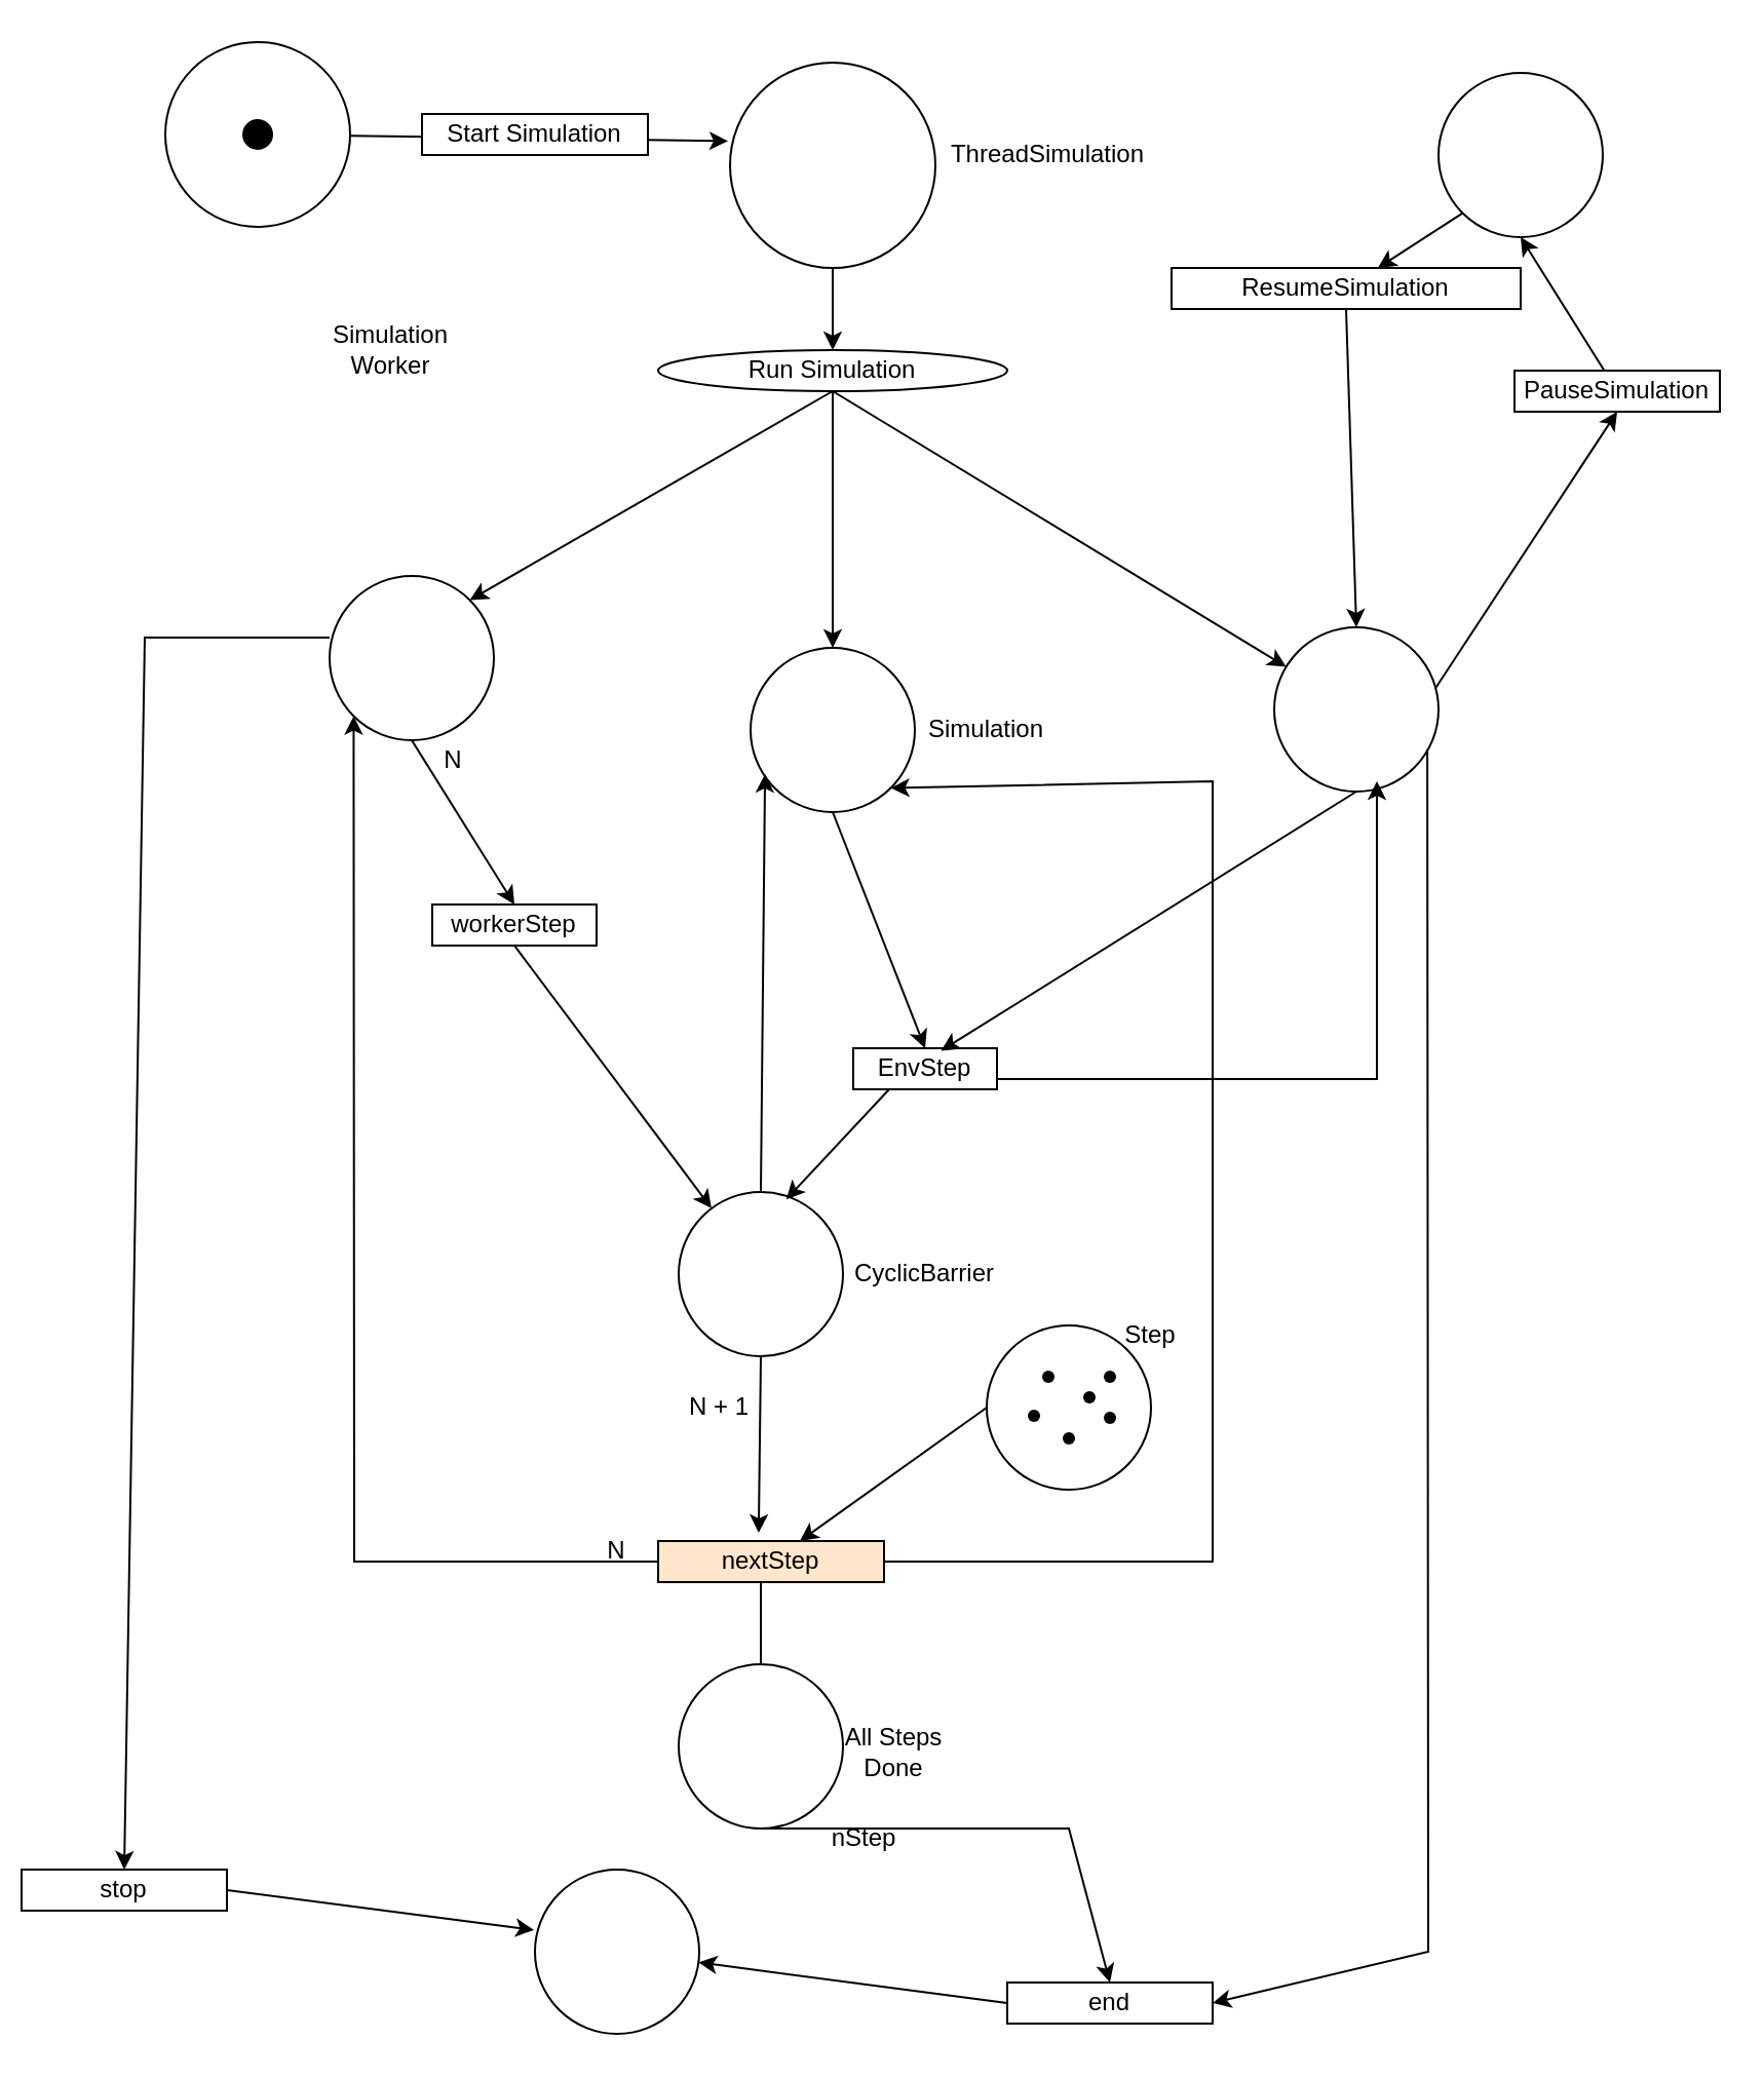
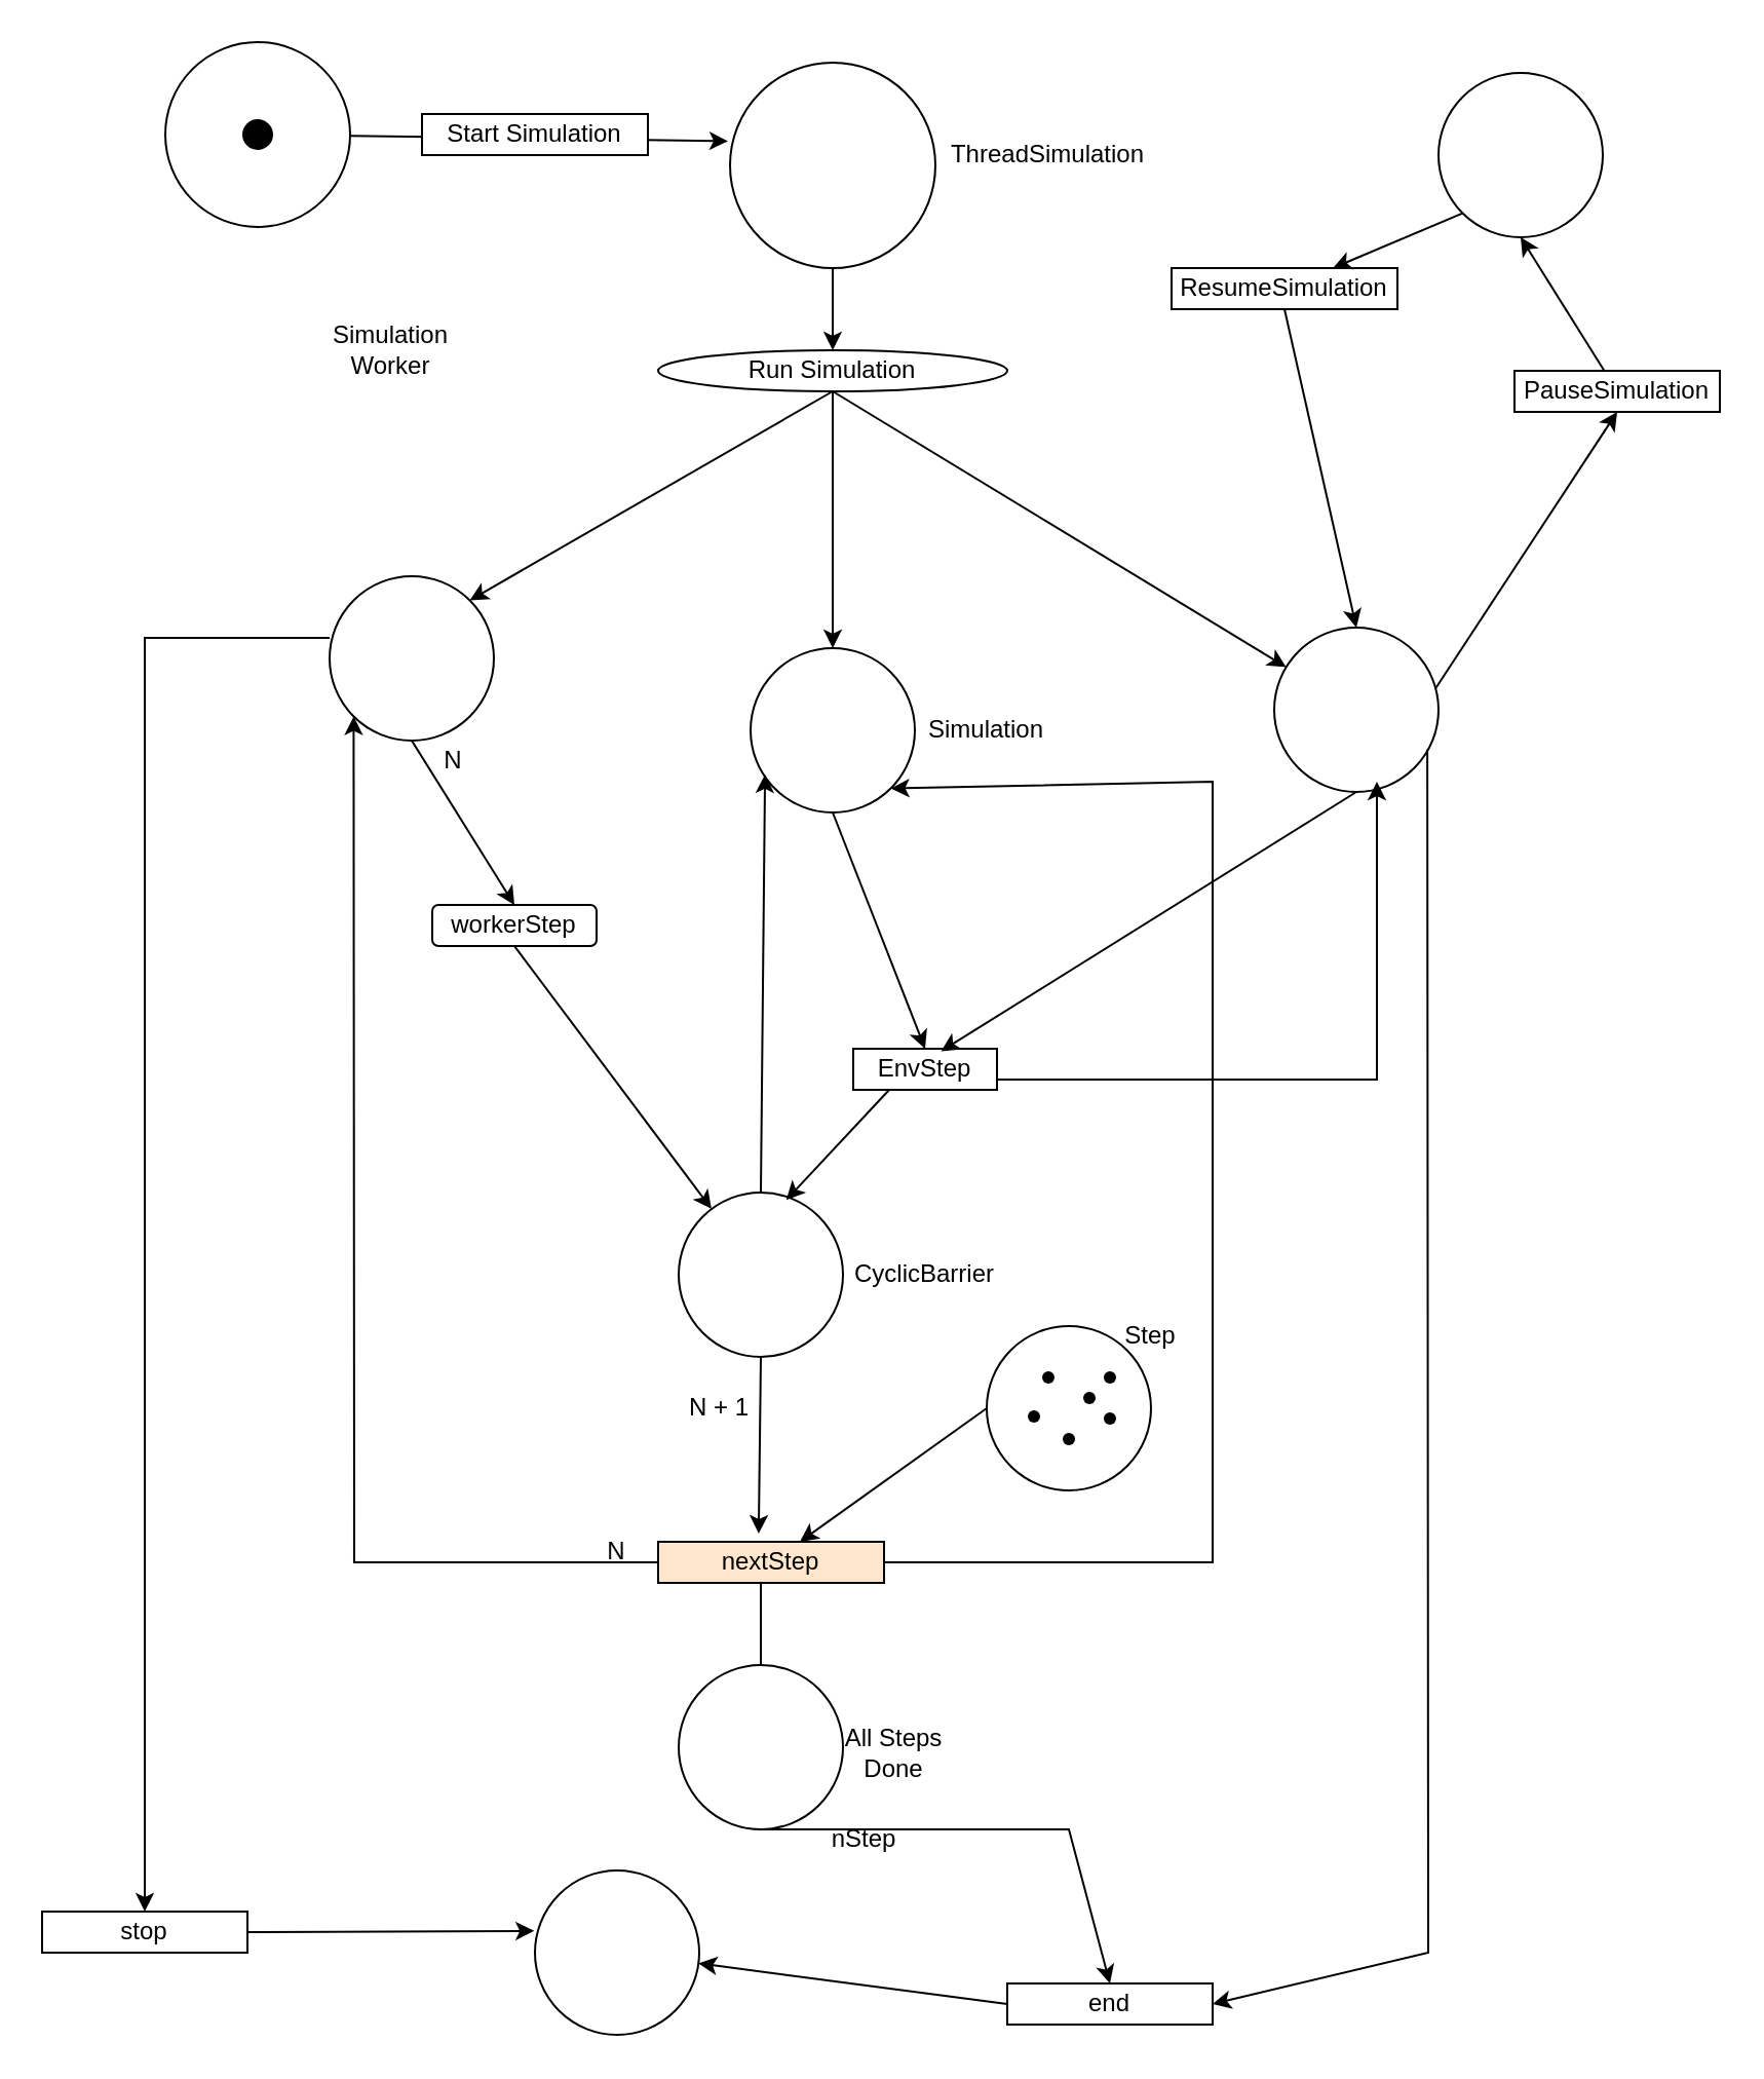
- <mxCell id="10" value="ResumeSimulation" style="rounded=0;whiteSpace=wrap;html=1;" parent="1" vertex="1"><mxGeometry x="570" y="130" width="170" height="20" as="geometry" /></mxCell>
+ <mxCell id="10" value="ResumeSimulation" style="rounded=0;whiteSpace=wrap;html=1;" parent="1" vertex="1"><mxGeometry x="570" y="130" width="110" height="20" as="geometry" /></mxCell>
- <mxCell id="25" value="workerStep" style="rounded=0;whiteSpace=wrap;html=1;" parent="1" vertex="1"><mxGeometry x="210" y="440" width="80" height="20" as="geometry" /></mxCell>
+ <mxCell id="25" value="workerStep" style="whiteSpace=wrap;html=1;rounded=1;" parent="1" vertex="1"><mxGeometry x="210" y="440" width="80" height="20" as="geometry" /></mxCell>
- <mxCell id="46" value="stop" style="rounded=0;whiteSpace=wrap;html=1;" parent="1" vertex="1"><mxGeometry x="10" y="910" width="100" height="20" as="geometry" /></mxCell>
+ <mxCell id="46" value="stop" style="rounded=0;whiteSpace=wrap;html=1;" parent="1" vertex="1"><mxGeometry x="20" y="930" width="100" height="20" as="geometry" /></mxCell>
